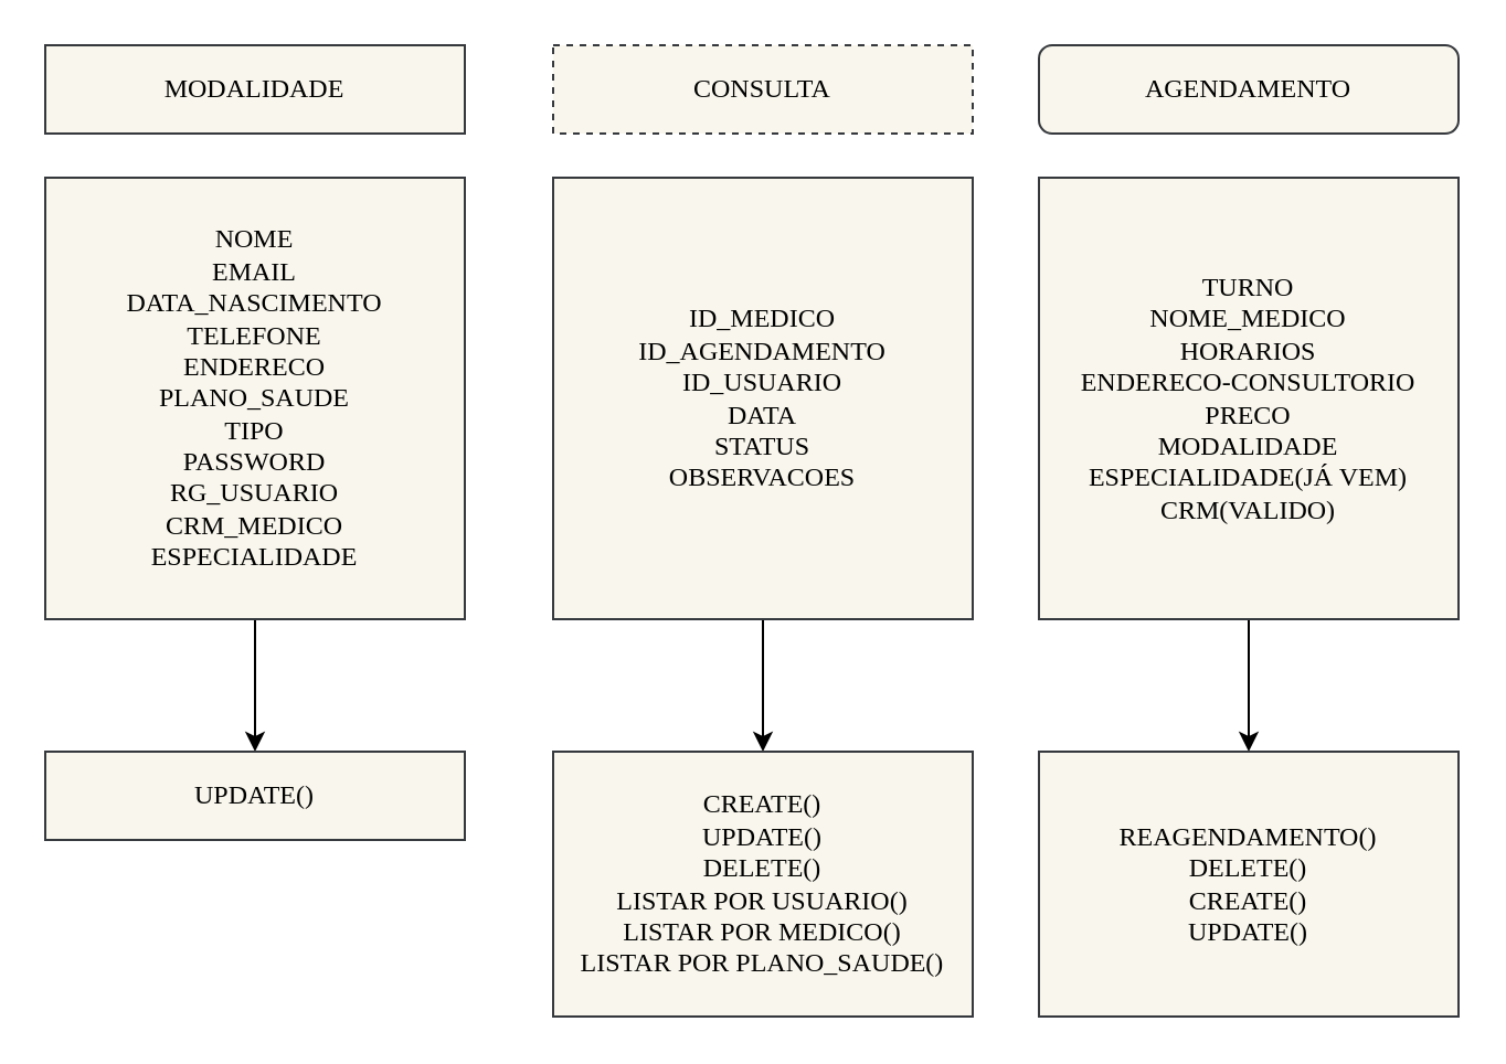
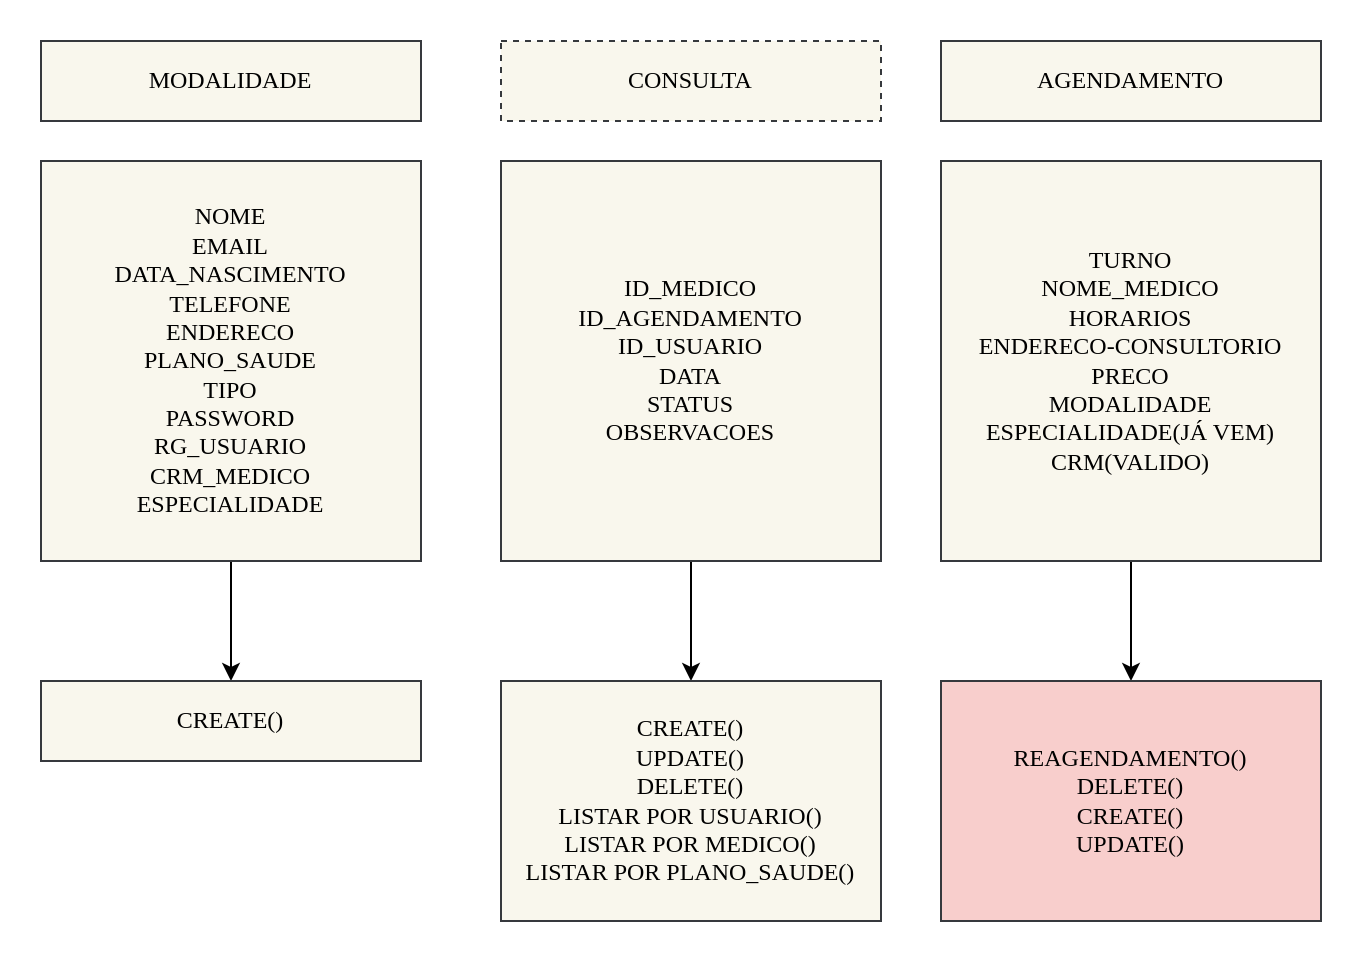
- <mxCell id="6" value="&lt;font face=&quot;Verdana&quot; color=&quot;#000000&quot;&gt;AGENDAMENTO&lt;br&gt;&lt;/font&gt;" style="whiteSpace=wrap;html=1;fillColor=#f9f7ed;strokeColor=#36393d;fontFamily=Lucida Console;labelBackgroundColor=none;labelBorderColor=none;rounded=1;" vertex="1" parent="1"><mxGeometry x="470" y="20" width="190" height="40" as="geometry" /></mxCell>
+ <mxCell id="6" value="&lt;font face=&quot;Verdana&quot; color=&quot;#000000&quot;&gt;AGENDAMENTO&lt;br&gt;&lt;/font&gt;" style="whiteSpace=wrap;html=1;fillColor=#f9f7ed;strokeColor=#36393d;fontFamily=Lucida Console;labelBackgroundColor=none;labelBorderColor=none;" vertex="1" parent="1"><mxGeometry x="470" y="20" width="190" height="40" as="geometry" /></mxCell>
- <mxCell id="11" value="&lt;font face=&quot;Verdana&quot; color=&quot;#000000&quot;&gt;UPDATE()&lt;br&gt;&lt;/font&gt;" style="whiteSpace=wrap;html=1;fillColor=#f9f7ed;strokeColor=#36393d;fontFamily=Lucida Console;labelBackgroundColor=none;labelBorderColor=none;" vertex="1" parent="1"><mxGeometry x="20" y="340" width="190" height="40" as="geometry" /></mxCell>
+ <mxCell id="11" value="&lt;font face=&quot;Verdana&quot; color=&quot;#000000&quot;&gt;CREATE()&lt;br&gt;&lt;/font&gt;" style="whiteSpace=wrap;html=1;fillColor=#f9f7ed;strokeColor=#36393d;fontFamily=Lucida Console;labelBackgroundColor=none;labelBorderColor=none;" vertex="1" parent="1"><mxGeometry x="20" y="340" width="190" height="40" as="geometry" /></mxCell>
- <mxCell id="13" value="&lt;font face=&quot;Verdana&quot; color=&quot;#000000&quot;&gt;REAGENDAMENTO()&lt;br&gt;DELETE()&lt;br&gt;CREATE()&lt;br&gt;UPDATE()&lt;br&gt;&lt;/font&gt;" style="whiteSpace=wrap;html=1;fillColor=#f9f7ed;strokeColor=#36393d;fontFamily=Lucida Console;labelBackgroundColor=none;labelBorderColor=none;" vertex="1" parent="1"><mxGeometry x="470" y="340" width="190" height="120" as="geometry" /></mxCell>
+ <mxCell id="13" value="&lt;font face=&quot;Verdana&quot; color=&quot;#000000&quot;&gt;REAGENDAMENTO()&lt;br&gt;DELETE()&lt;br&gt;CREATE()&lt;br&gt;UPDATE()&lt;br&gt;&lt;/font&gt;" style="whiteSpace=wrap;html=1;fillColor=#f8cecc;strokeColor=#36393d;fontFamily=Lucida Console;labelBackgroundColor=none;labelBorderColor=none;" vertex="1" parent="1"><mxGeometry x="470" y="340" width="190" height="120" as="geometry" /></mxCell>
